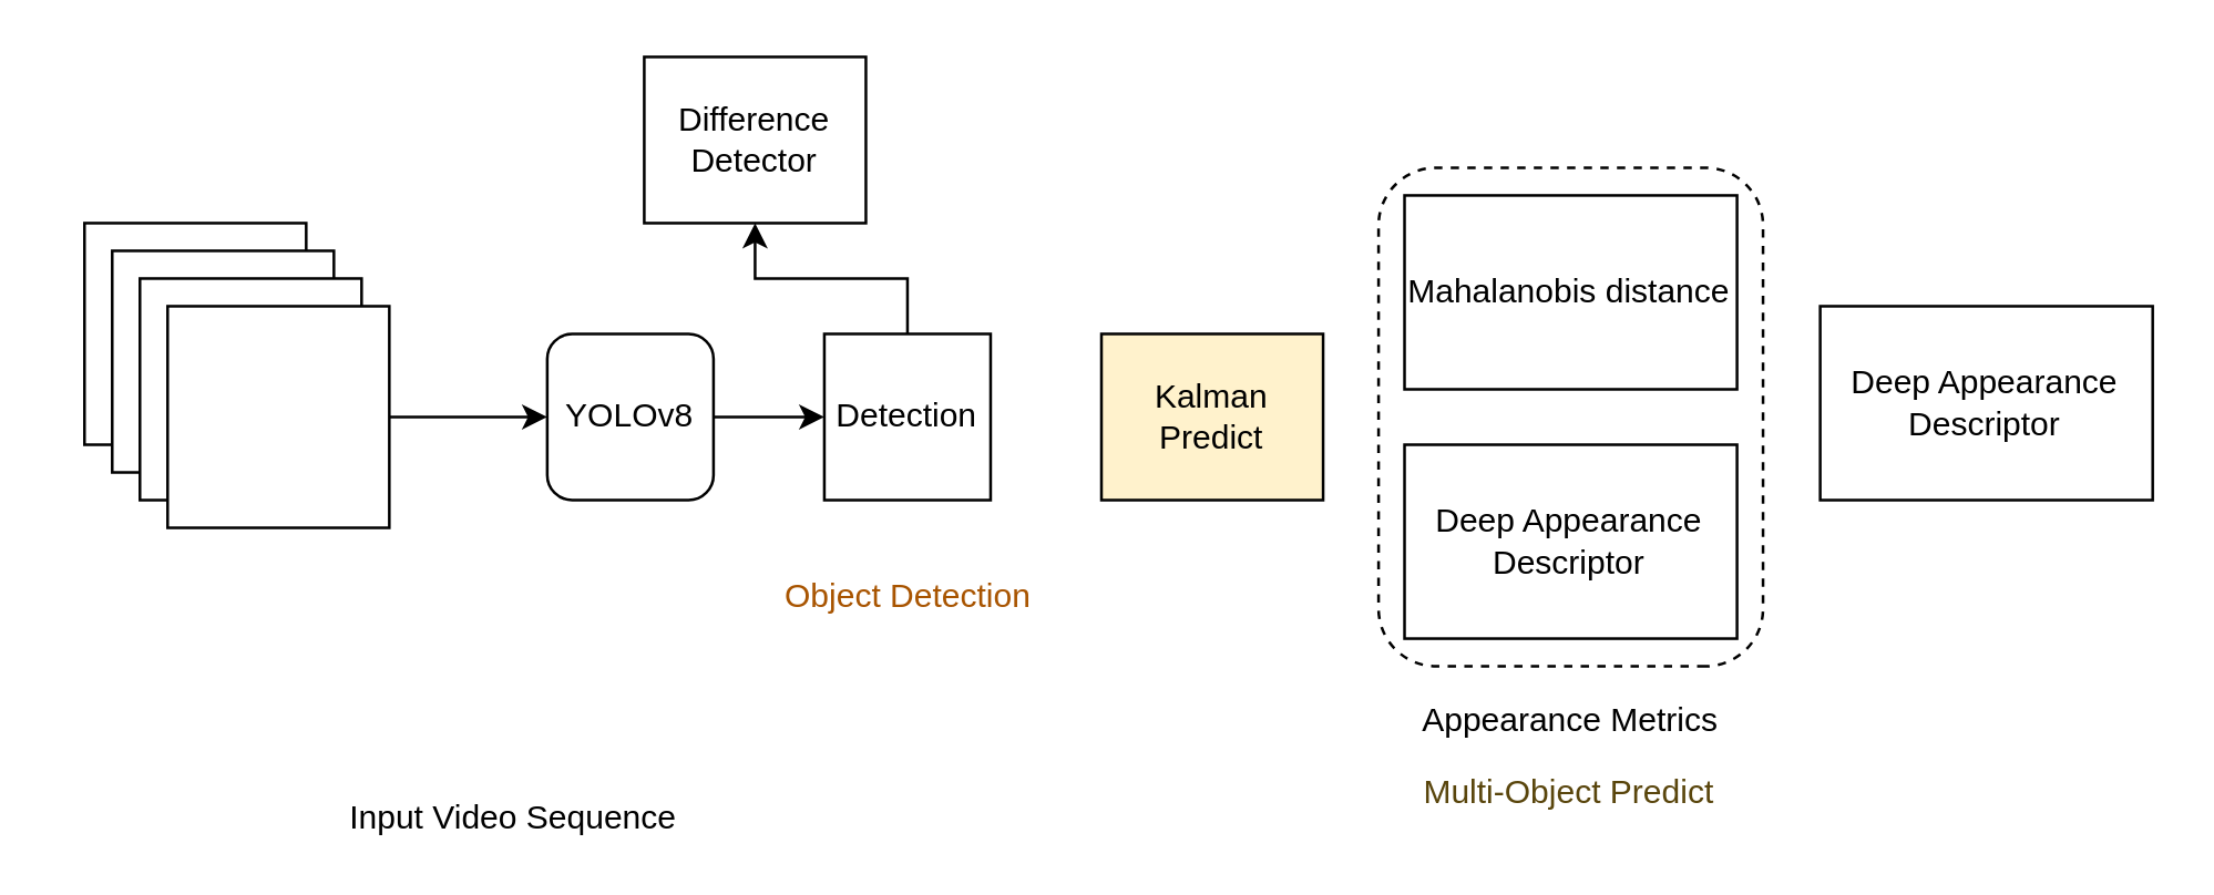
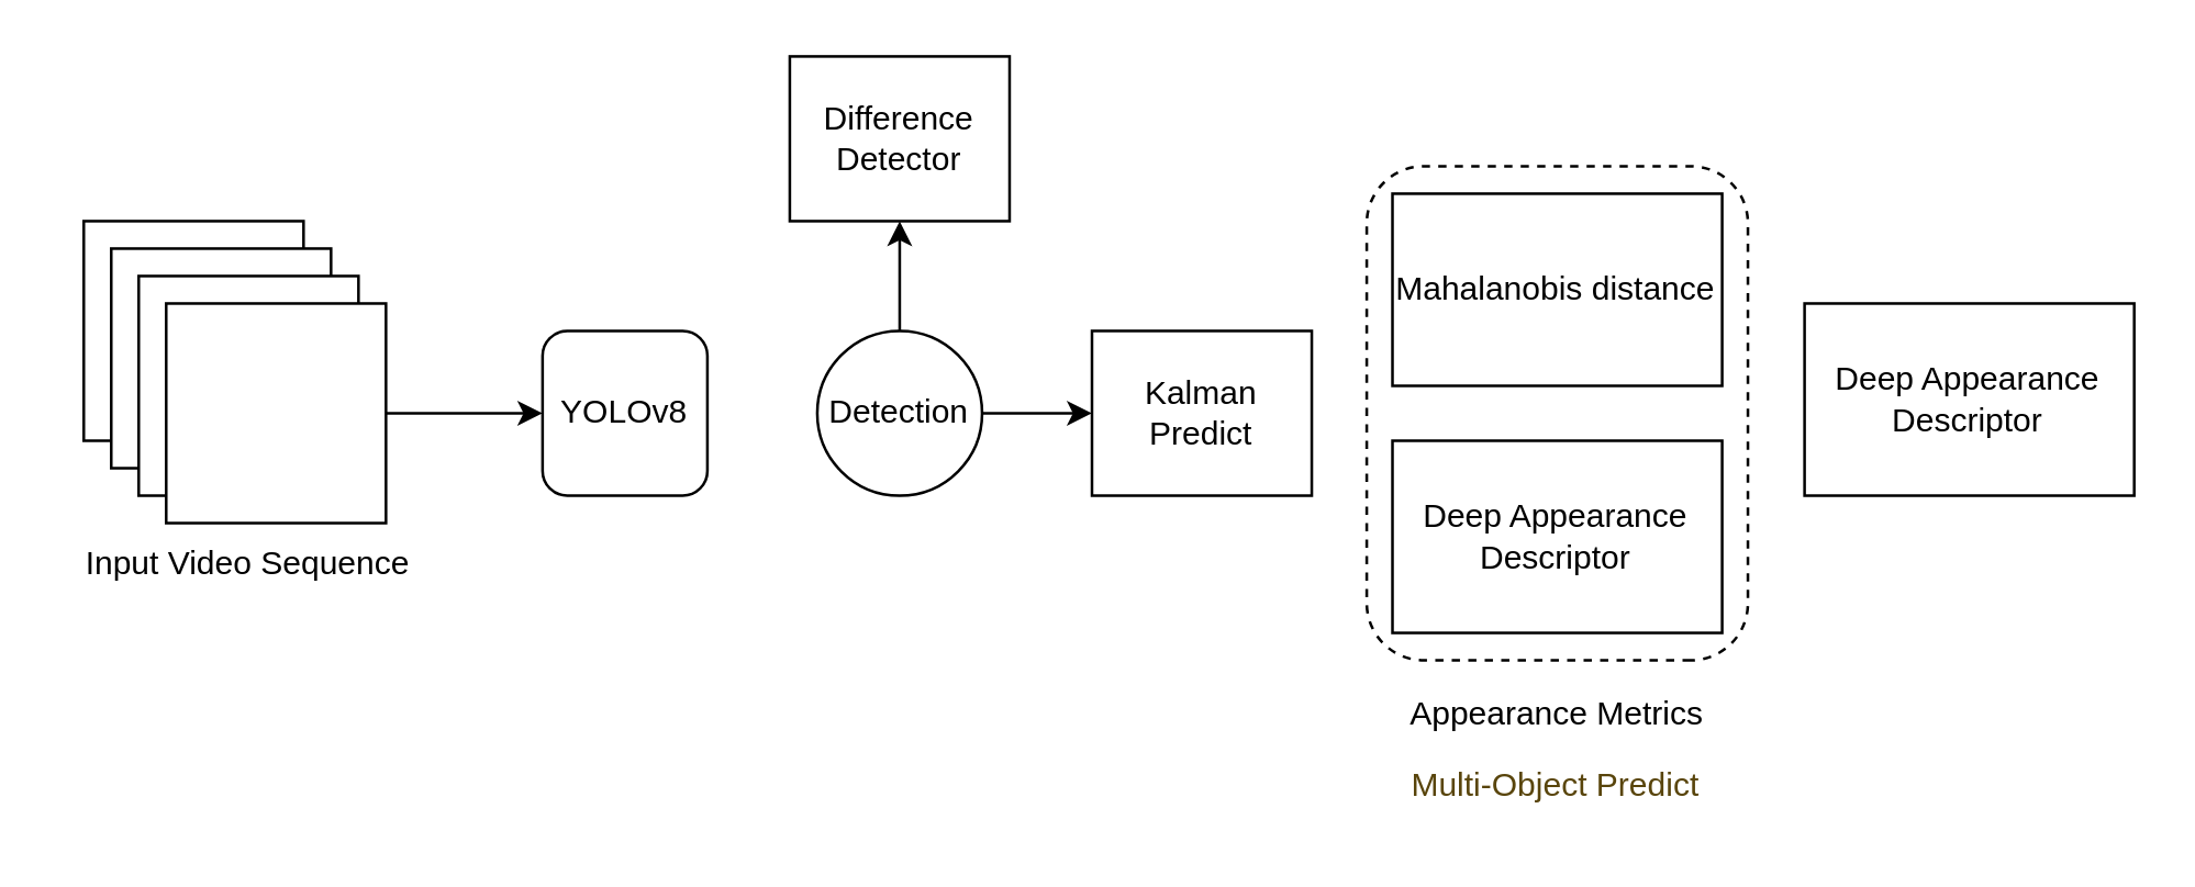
- <mxCell id="15" value="Difference Detector" style="rounded=0;whiteSpace=wrap;html=1;" vertex="1" parent="1"><mxGeometry x="232" y="20" width="80" height="60" as="geometry" /></mxCell>
+ <mxCell id="15" value="Difference Detector" style="rounded=0;whiteSpace=wrap;html=1;" vertex="1" parent="1"><mxGeometry x="287" y="20" width="80" height="60" as="geometry" /></mxCell>
- <mxCell id="9" value="" style="edgeStyle=orthogonalEdgeStyle;rounded=0;orthogonalLoop=1;jettySize=auto;html=1;" edge="1" parent="1" source="10" target="13"><mxGeometry relative="1" as="geometry" /></mxCell>
- <mxCell id="13" value="Detection" style="whiteSpace=wrap;html=1;aspect=fixed;" vertex="1" parent="1"><mxGeometry x="297" y="120" width="60" height="60" as="geometry" /></mxCell>
+ <mxCell id="13" value="Detection" style="ellipse;whiteSpace=wrap;html=1;aspect=fixed;" vertex="1" parent="1"><mxGeometry x="297" y="120" width="60" height="60" as="geometry" /></mxCell>
+ <mxCell id="11" value="" style="edgeStyle=orthogonalEdgeStyle;rounded=0;orthogonalLoop=1;jettySize=auto;html=1;" edge="1" parent="1" source="13" target="14"><mxGeometry relative="1" as="geometry" /></mxCell>
- <mxCell id="14" value="Kalman Predict" style="rounded=0;whiteSpace=wrap;html=1;fillColor=#fff2cc;" vertex="1" parent="1"><mxGeometry x="397" y="120" width="80" height="60" as="geometry" /></mxCell>
+ <mxCell id="14" value="Kalman Predict" style="rounded=0;whiteSpace=wrap;html=1;" vertex="1" parent="1"><mxGeometry x="397" y="120" width="80" height="60" as="geometry" /></mxCell>
- <mxCell id="19" value="Object Detection" style="text;html=1;align=center;verticalAlign=middle;whiteSpace=wrap;rounded=0;fontColor=#A85400;" vertex="1" parent="1"><mxGeometry x="279.75" y="200" width="94.5" height="30" as="geometry" /></mxCell>
- <mxCell id="8" value="Input Video Sequence" style="text;html=1;align=center;verticalAlign=middle;whiteSpace=wrap;rounded=0;" vertex="1" parent="1"><mxGeometry x="115" y="280" width="140" height="30" as="geometry" /></mxCell>
+ <mxCell id="8" value="Input Video Sequence" style="text;html=1;align=center;verticalAlign=middle;whiteSpace=wrap;rounded=0;" vertex="1" parent="1"><mxGeometry x="20" y="190" width="140" height="30" as="geometry" /></mxCell>
